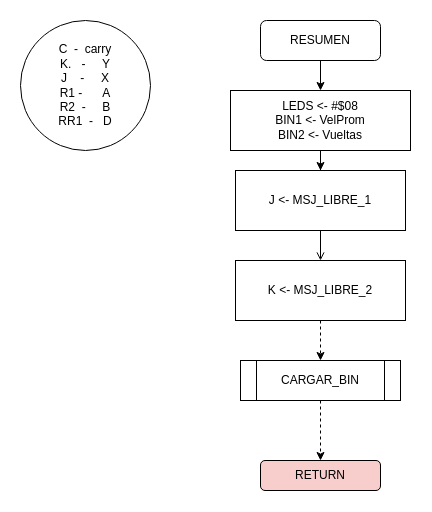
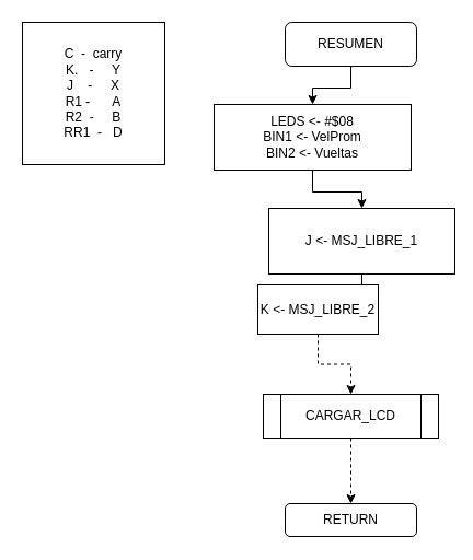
- <mxCell id="8" value="C &amp;nbsp;- &amp;nbsp;carry&lt;br&gt;K. &amp;nbsp; - &amp;nbsp; &amp;nbsp; Y&lt;br&gt;J &amp;nbsp; &amp;nbsp;- &amp;nbsp; &amp;nbsp; X&lt;br&gt;R1 - &amp;nbsp; &amp;nbsp; &amp;nbsp;A&lt;br&gt;R2 &amp;nbsp;- &amp;nbsp; &amp;nbsp; B&lt;br&gt;RR1 &amp;nbsp;- &amp;nbsp; D" style="ellipse;whiteSpace=wrap;html=1;aspect=fixed;" parent="1" vertex="1"><mxGeometry x="20" y="20" width="130" height="130" as="geometry" /></mxCell>
+ <mxCell id="8" value="C &amp;nbsp;- &amp;nbsp;carry&lt;br&gt;K. &amp;nbsp; - &amp;nbsp; &amp;nbsp; Y&lt;br&gt;J &amp;nbsp; &amp;nbsp;- &amp;nbsp; &amp;nbsp; X&lt;br&gt;R1 - &amp;nbsp; &amp;nbsp; &amp;nbsp;A&lt;br&gt;R2 &amp;nbsp;- &amp;nbsp; &amp;nbsp; B&lt;br&gt;RR1 &amp;nbsp;- &amp;nbsp; D" style="whiteSpace=wrap;html=1;aspect=fixed;" parent="1" vertex="1"><mxGeometry x="20" y="20" width="130" height="130" as="geometry" /></mxCell>
- <mxCell id="5" value="LEDS &amp;lt;- #$08&lt;br&gt;BIN1 &amp;lt;- VelProm&lt;br&gt;BIN2 &amp;lt;- Vueltas" style="rounded=0;whiteSpace=wrap;html=1;" parent="1" vertex="1"><mxGeometry x="230" y="90" width="180" height="60" as="geometry" /></mxCell>
+ <mxCell id="5" value="LEDS &amp;lt;- #$08&lt;br&gt;BIN1 &amp;lt;- VelProm&lt;br&gt;BIN2 &amp;lt;- Vueltas" style="rounded=0;whiteSpace=wrap;html=1;" parent="1" vertex="1"><mxGeometry x="195" y="95" width="180" height="60" as="geometry" /></mxCell>
- <mxCell id="7" value="J &amp;lt;- MSJ_LIBRE_1" style="rounded=0;whiteSpace=wrap;html=1;" parent="1" vertex="1"><mxGeometry x="235" y="170" width="170" height="60" as="geometry" /></mxCell>
+ <mxCell id="7" value="J &amp;lt;- MSJ_LIBRE_1" style="rounded=0;whiteSpace=wrap;html=1;" parent="1" vertex="1"><mxGeometry x="245" y="190" width="170" height="60" as="geometry" /></mxCell>
- <mxCell id="10" value="K &amp;lt;- MSJ_LIBRE_2" style="rounded=0;whiteSpace=wrap;html=1;" parent="1" vertex="1"><mxGeometry x="235" y="260" width="170" height="60" as="geometry" /></mxCell>
+ <mxCell id="10" value="K &amp;lt;- MSJ_LIBRE_2" style="rounded=0;whiteSpace=wrap;html=1;" parent="1" vertex="1"><mxGeometry x="235" y="260" width="110" height="45" as="geometry" /></mxCell>
- <mxCell id="12" value="CARGAR_BIN" style="shape=process;whiteSpace=wrap;html=1;backgroundOutline=1;" parent="1" vertex="1"><mxGeometry x="240" y="360" width="160" height="40" as="geometry" /></mxCell>
+ <mxCell id="12" value="CARGAR_LCD" style="shape=process;whiteSpace=wrap;html=1;backgroundOutline=1;" parent="1" vertex="1"><mxGeometry x="240" y="360" width="160" height="40" as="geometry" /></mxCell>
- <mxCell id="13" value="RETURN" style="rounded=1;whiteSpace=wrap;html=1;fillColor=#f8cecc;" parent="1" vertex="1"><mxGeometry x="260" y="460" width="120" height="30" as="geometry" /></mxCell>
+ <mxCell id="13" value="RETURN" style="rounded=1;whiteSpace=wrap;html=1;" parent="1" vertex="1"><mxGeometry x="260" y="460" width="120" height="30" as="geometry" /></mxCell>
